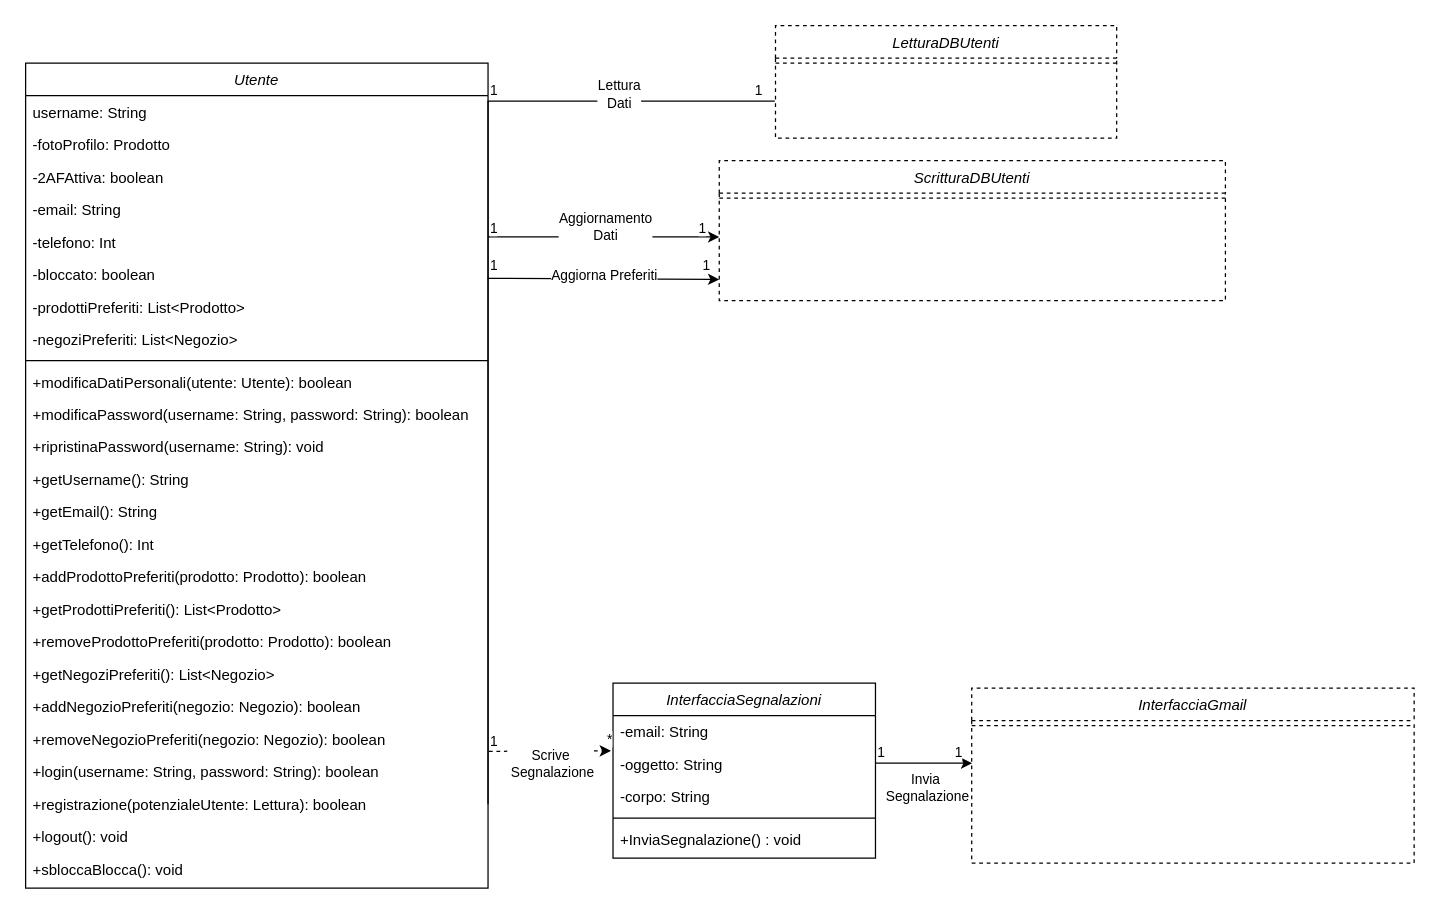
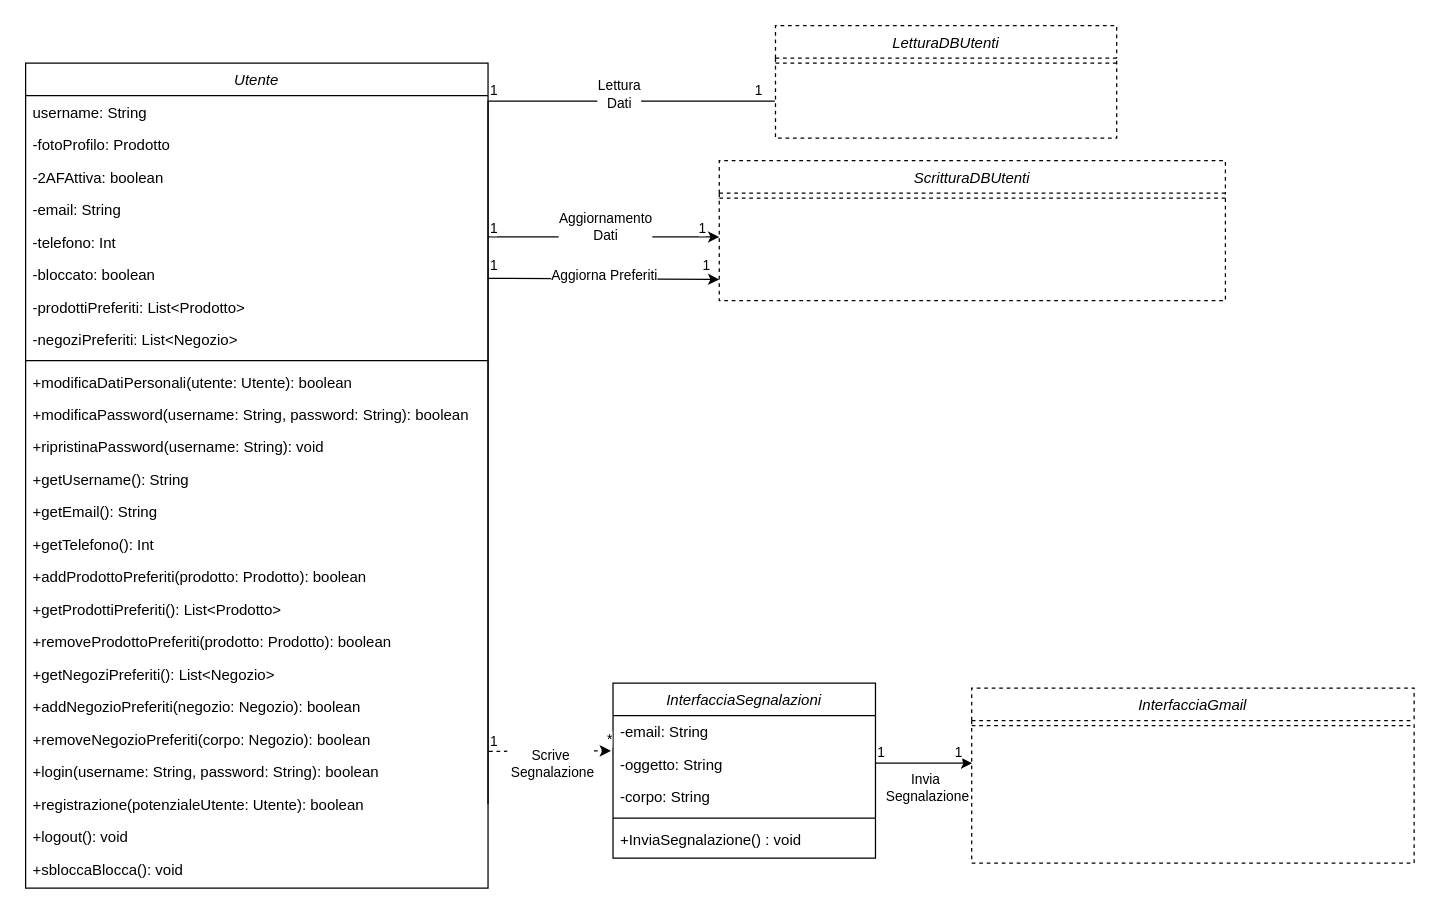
- <mxCell id="24" value="+removeNegozioPreferiti(negozio: Negozio): boolean" style="text;align=left;verticalAlign=top;spacingLeft=4;spacingRight=4;overflow=hidden;rotatable=0;points=[[0,0.5],[1,0.5]];portConstraint=eastwest;" vertex="1" parent="3"><mxGeometry y="528" width="370" height="26" as="geometry" /></mxCell>
+ <mxCell id="24" value="+removeNegozioPreferiti(corpo: Negozio): boolean" style="text;align=left;verticalAlign=top;spacingLeft=4;spacingRight=4;overflow=hidden;rotatable=0;points=[[0,0.5],[1,0.5]];portConstraint=eastwest;" vertex="1" parent="3"><mxGeometry y="528" width="370" height="26" as="geometry" /></mxCell>
- <mxCell id="26" value="+registrazione(potenzialeUtente: Lettura): boolean " style="text;align=left;verticalAlign=top;spacingLeft=4;spacingRight=4;overflow=hidden;rotatable=0;points=[[0,0.5],[1,0.5]];portConstraint=eastwest;" vertex="1" parent="3"><mxGeometry y="580" width="370" height="26" as="geometry" /></mxCell>
+ <mxCell id="26" value="+registrazione(potenzialeUtente: Utente): boolean " style="text;align=left;verticalAlign=top;spacingLeft=4;spacingRight=4;overflow=hidden;rotatable=0;points=[[0,0.5],[1,0.5]];portConstraint=eastwest;" vertex="1" parent="3"><mxGeometry y="580" width="370" height="26" as="geometry" /></mxCell>
